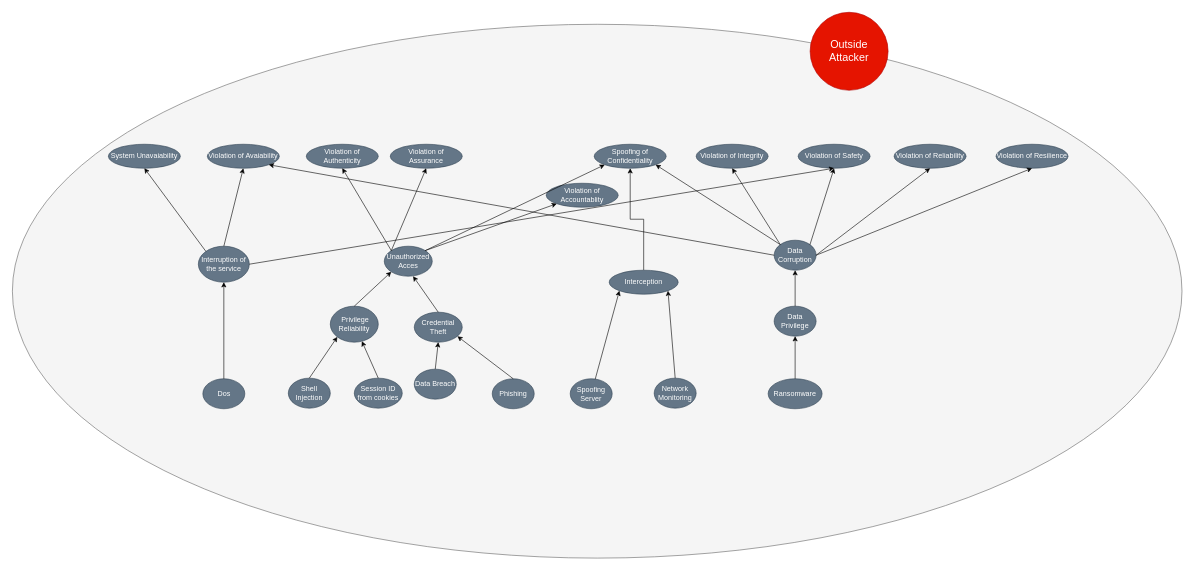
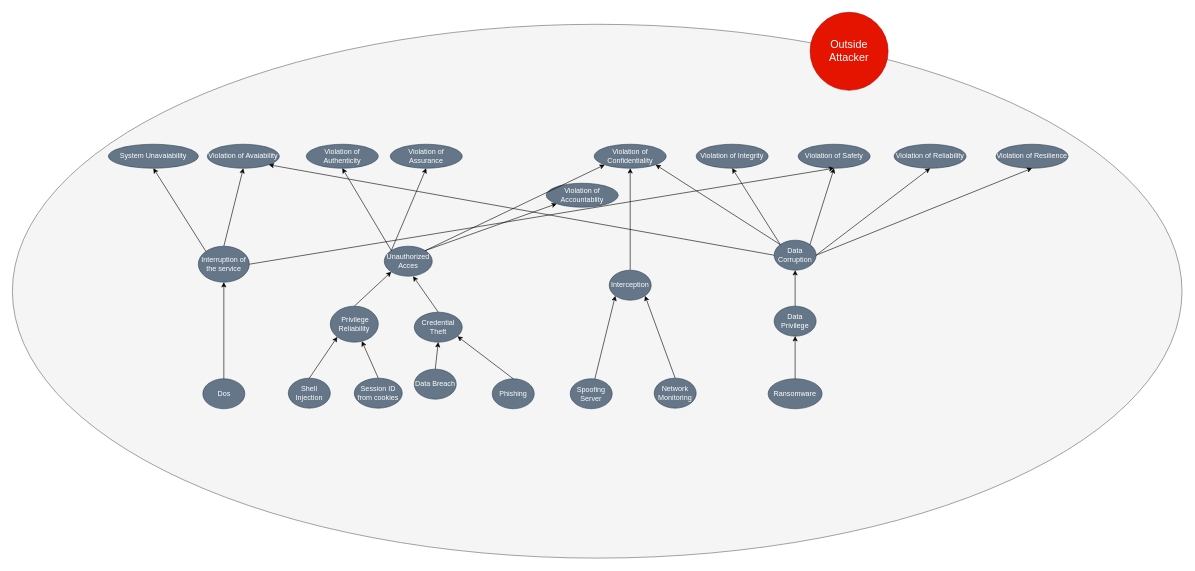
- <mxCell id="4" value="System Unavaiability" style="ellipse;whiteSpace=wrap;html=1;fillColor=#647687;strokeColor=#314354;fontColor=#ffffff;" parent="1" vertex="1"><mxGeometry x="180" y="240" width="120" height="40" as="geometry" /></mxCell>
+ <mxCell id="4" value="System Unavaiability" style="ellipse;whiteSpace=wrap;html=1;fillColor=#647687;strokeColor=#314354;fontColor=#ffffff;" parent="1" vertex="1"><mxGeometry x="180" y="240" width="150" height="40" as="geometry" /></mxCell>
- <mxCell id="9" value="Spoofing of Confidentiality" style="ellipse;whiteSpace=wrap;html=1;fillColor=#647687;strokeColor=#314354;fontColor=#ffffff;" parent="1" vertex="1"><mxGeometry x="990" y="240" width="120" height="40" as="geometry" /></mxCell>
+ <mxCell id="9" value="Violation of Confidentiality" style="ellipse;whiteSpace=wrap;html=1;fillColor=#647687;strokeColor=#314354;fontColor=#ffffff;" parent="1" vertex="1"><mxGeometry x="990" y="240" width="120" height="40" as="geometry" /></mxCell>
- <mxCell id="40" value="Interception" style="ellipse;whiteSpace=wrap;html=1;fillColor=#647687;strokeColor=#314354;fontColor=#ffffff;" parent="1" vertex="1"><mxGeometry x="1015" y="450" width="115" height="40" as="geometry" /></mxCell>
+ <mxCell id="40" value="Interception" style="ellipse;whiteSpace=wrap;html=1;fillColor=#647687;strokeColor=#314354;fontColor=#ffffff;" parent="1" vertex="1"><mxGeometry x="1015" y="450" width="70" height="50" as="geometry" /></mxCell>
